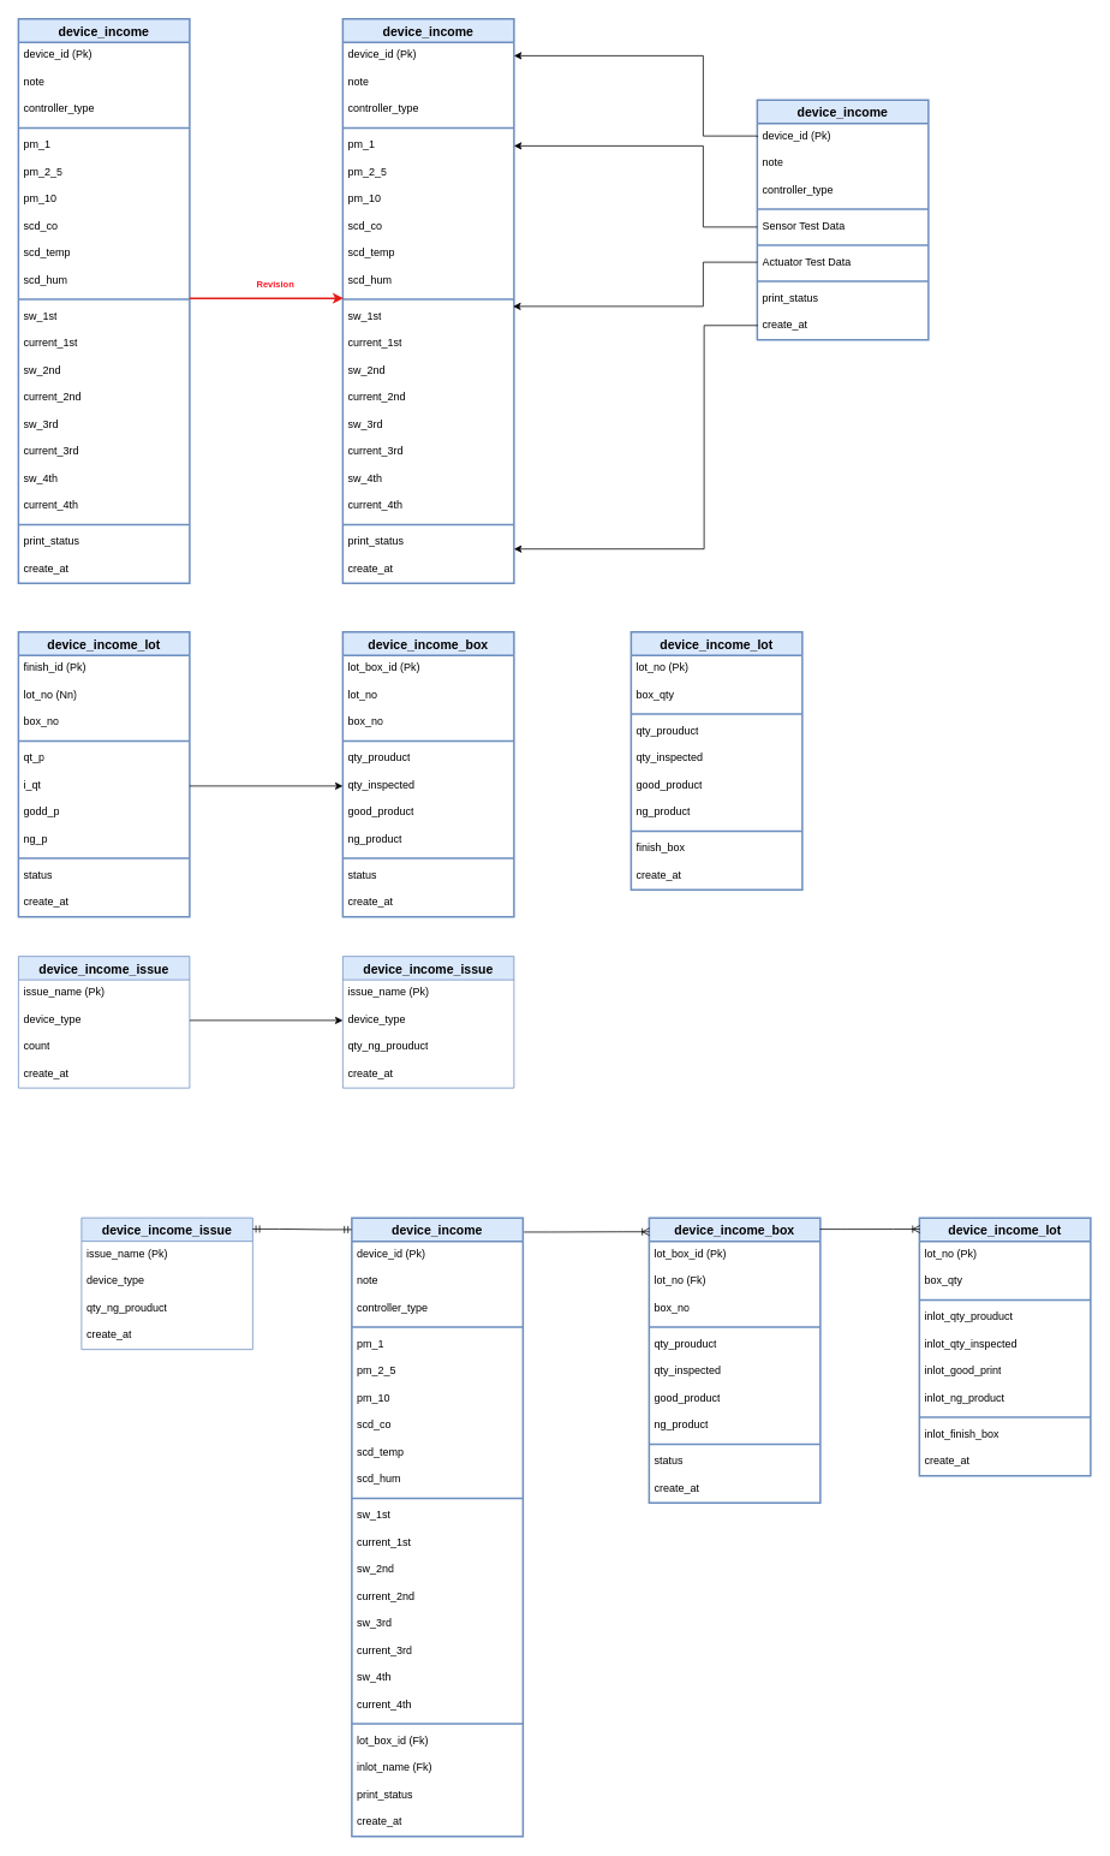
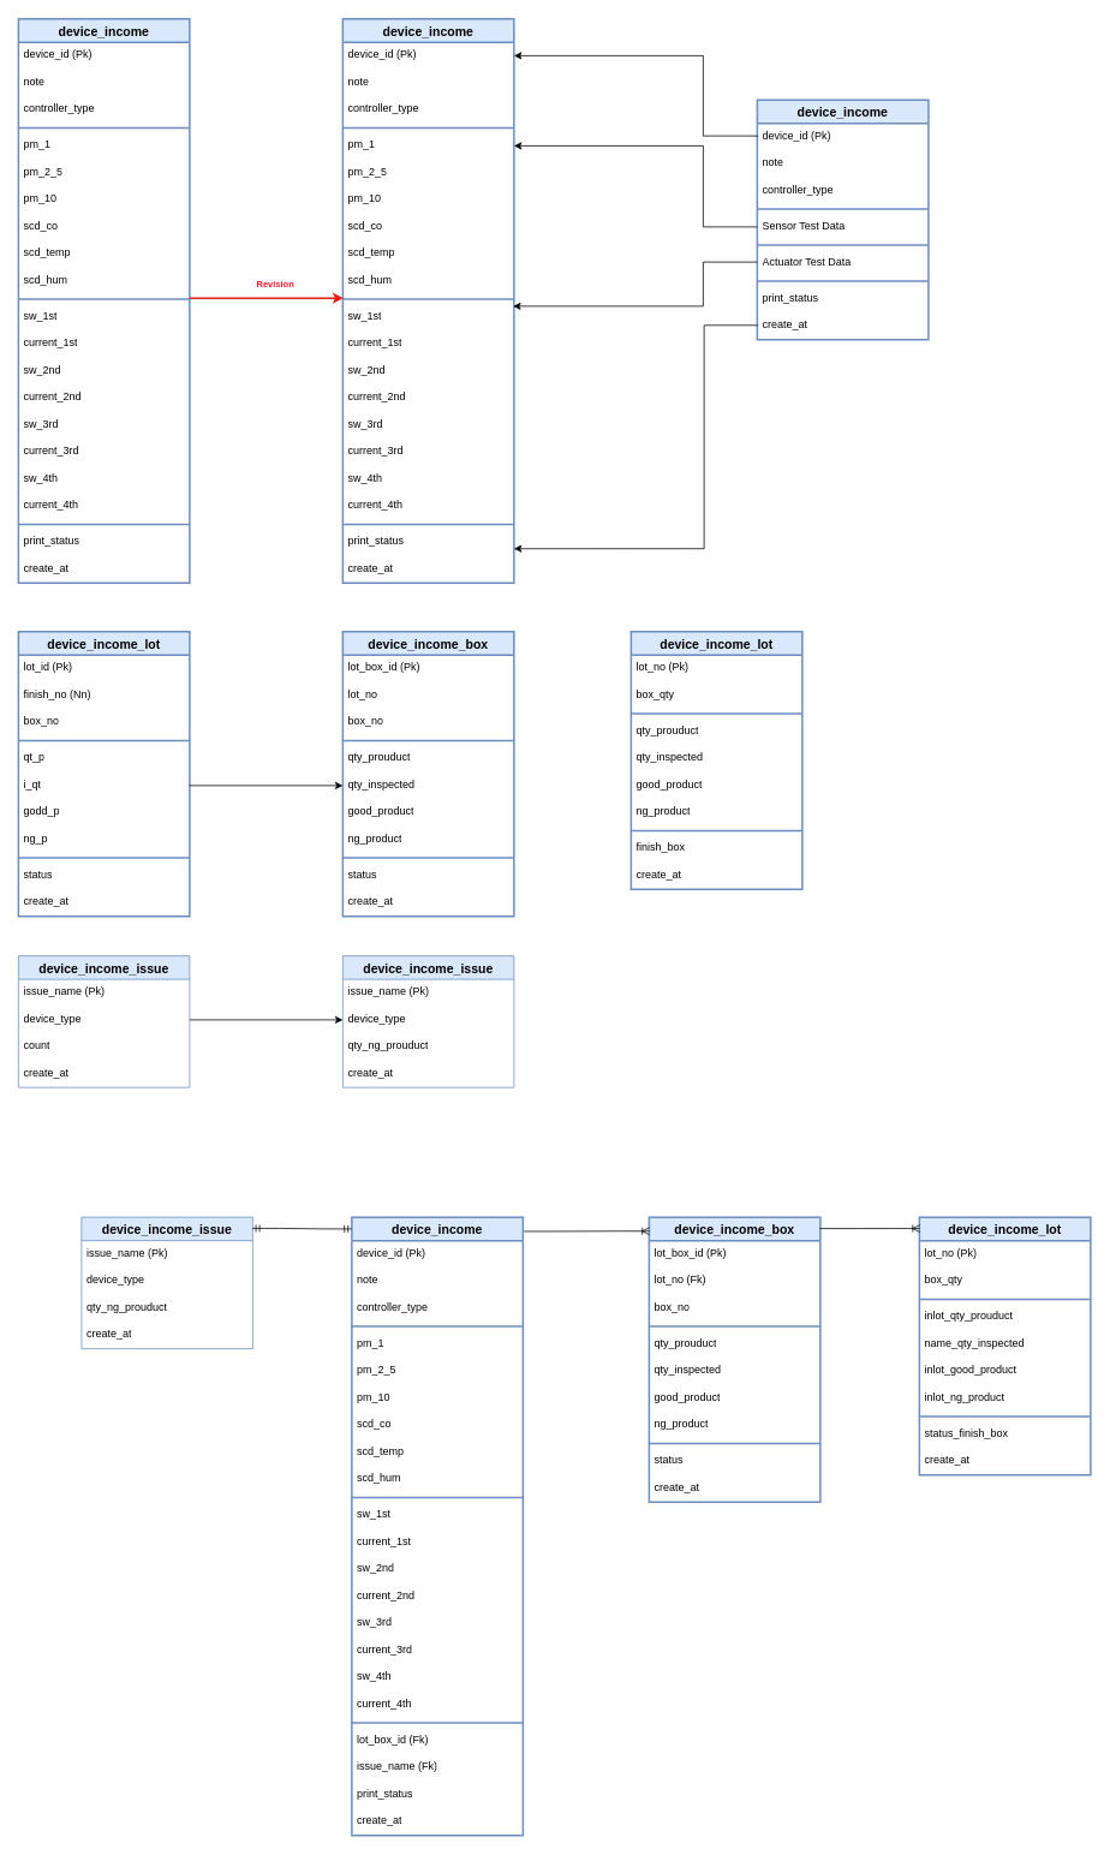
- <mxCell id="26" value="finish_id (Pk)" style="text;strokeColor=none;fillColor=none;spacingLeft=4;spacingRight=4;overflow=hidden;rotatable=0;points=[[0,0.5],[1,0.5]];portConstraint=eastwest;fontSize=12;whiteSpace=wrap;html=1;" parent="25" vertex="1"><mxGeometry y="26" width="190" height="30" as="geometry" /></mxCell>
+ <mxCell id="26" value="lot_id (Pk)" style="text;strokeColor=none;fillColor=none;spacingLeft=4;spacingRight=4;overflow=hidden;rotatable=0;points=[[0,0.5],[1,0.5]];portConstraint=eastwest;fontSize=12;whiteSpace=wrap;html=1;" parent="25" vertex="1"><mxGeometry y="26" width="190" height="30" as="geometry" /></mxCell>
- <mxCell id="27" value="lot_no (Nn)" style="text;strokeColor=none;fillColor=none;spacingLeft=4;spacingRight=4;overflow=hidden;rotatable=0;points=[[0,0.5],[1,0.5]];portConstraint=eastwest;fontSize=12;whiteSpace=wrap;html=1;" parent="25" vertex="1"><mxGeometry y="56" width="190" height="30" as="geometry" /></mxCell>
+ <mxCell id="27" value="finish_no (Nn)" style="text;strokeColor=none;fillColor=none;spacingLeft=4;spacingRight=4;overflow=hidden;rotatable=0;points=[[0,0.5],[1,0.5]];portConstraint=eastwest;fontSize=12;whiteSpace=wrap;html=1;" parent="25" vertex="1"><mxGeometry y="56" width="190" height="30" as="geometry" /></mxCell>
- <mxCell id="117" value="inlot_qty_inspected" style="text;strokeColor=none;fillColor=none;spacingLeft=4;spacingRight=4;overflow=hidden;rotatable=0;points=[[0,0.5],[1,0.5]];portConstraint=eastwest;fontSize=12;whiteSpace=wrap;html=1;" parent="112" vertex="1"><mxGeometry y="126" width="190" height="30" as="geometry" /></mxCell>
+ <mxCell id="117" value="name_qty_inspected" style="text;strokeColor=none;fillColor=none;spacingLeft=4;spacingRight=4;overflow=hidden;rotatable=0;points=[[0,0.5],[1,0.5]];portConstraint=eastwest;fontSize=12;whiteSpace=wrap;html=1;" parent="112" vertex="1"><mxGeometry y="126" width="190" height="30" as="geometry" /></mxCell>
- <mxCell id="118" value="inlot_good_print" style="text;strokeColor=none;fillColor=none;spacingLeft=4;spacingRight=4;overflow=hidden;rotatable=0;points=[[0,0.5],[1,0.5]];portConstraint=eastwest;fontSize=12;whiteSpace=wrap;html=1;" parent="112" vertex="1"><mxGeometry y="156" width="190" height="30" as="geometry" /></mxCell>
+ <mxCell id="118" value="inlot_good_product" style="text;strokeColor=none;fillColor=none;spacingLeft=4;spacingRight=4;overflow=hidden;rotatable=0;points=[[0,0.5],[1,0.5]];portConstraint=eastwest;fontSize=12;whiteSpace=wrap;html=1;" parent="112" vertex="1"><mxGeometry y="156" width="190" height="30" as="geometry" /></mxCell>
- <mxCell id="121" value="inlot_finish_box" style="text;strokeColor=none;fillColor=none;spacingLeft=4;spacingRight=4;overflow=hidden;rotatable=0;points=[[0,0.5],[1,0.5]];portConstraint=eastwest;fontSize=12;whiteSpace=wrap;html=1;" parent="112" vertex="1"><mxGeometry y="226" width="190" height="30" as="geometry" /></mxCell>
+ <mxCell id="121" value="status_finish_box" style="text;strokeColor=none;fillColor=none;spacingLeft=4;spacingRight=4;overflow=hidden;rotatable=0;points=[[0,0.5],[1,0.5]];portConstraint=eastwest;fontSize=12;whiteSpace=wrap;html=1;" parent="112" vertex="1"><mxGeometry y="226" width="190" height="30" as="geometry" /></mxCell>
- <mxCell id="164" value="inlot_name (Fk)" style="text;strokeColor=none;fillColor=none;spacingLeft=4;spacingRight=4;overflow=hidden;rotatable=0;points=[[0,0.5],[1,0.5]];portConstraint=eastwest;fontSize=12;whiteSpace=wrap;html=1;" vertex="1" parent="142"><mxGeometry y="596" width="190" height="30" as="geometry" /></mxCell>
+ <mxCell id="164" value="issue_name (Fk)" style="text;strokeColor=none;fillColor=none;spacingLeft=4;spacingRight=4;overflow=hidden;rotatable=0;points=[[0,0.5],[1,0.5]];portConstraint=eastwest;fontSize=12;whiteSpace=wrap;html=1;" vertex="1" parent="142"><mxGeometry y="596" width="190" height="30" as="geometry" /></mxCell>
